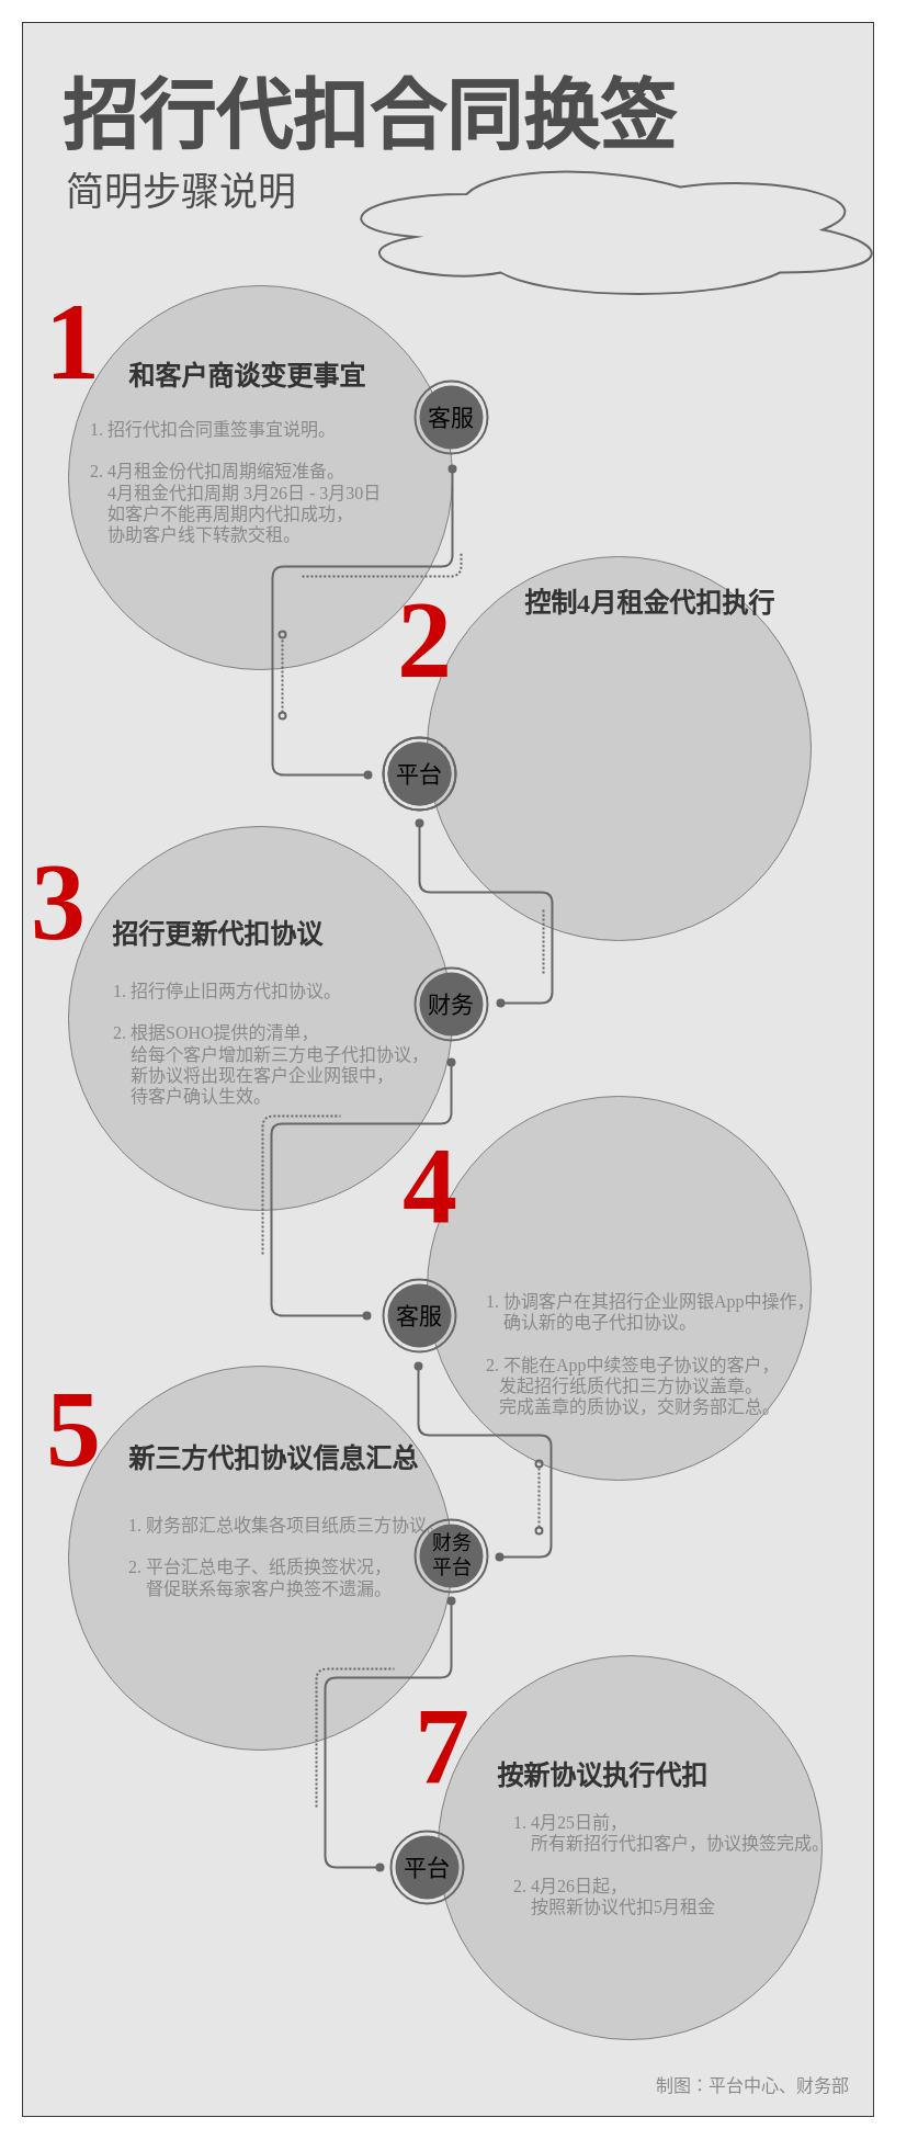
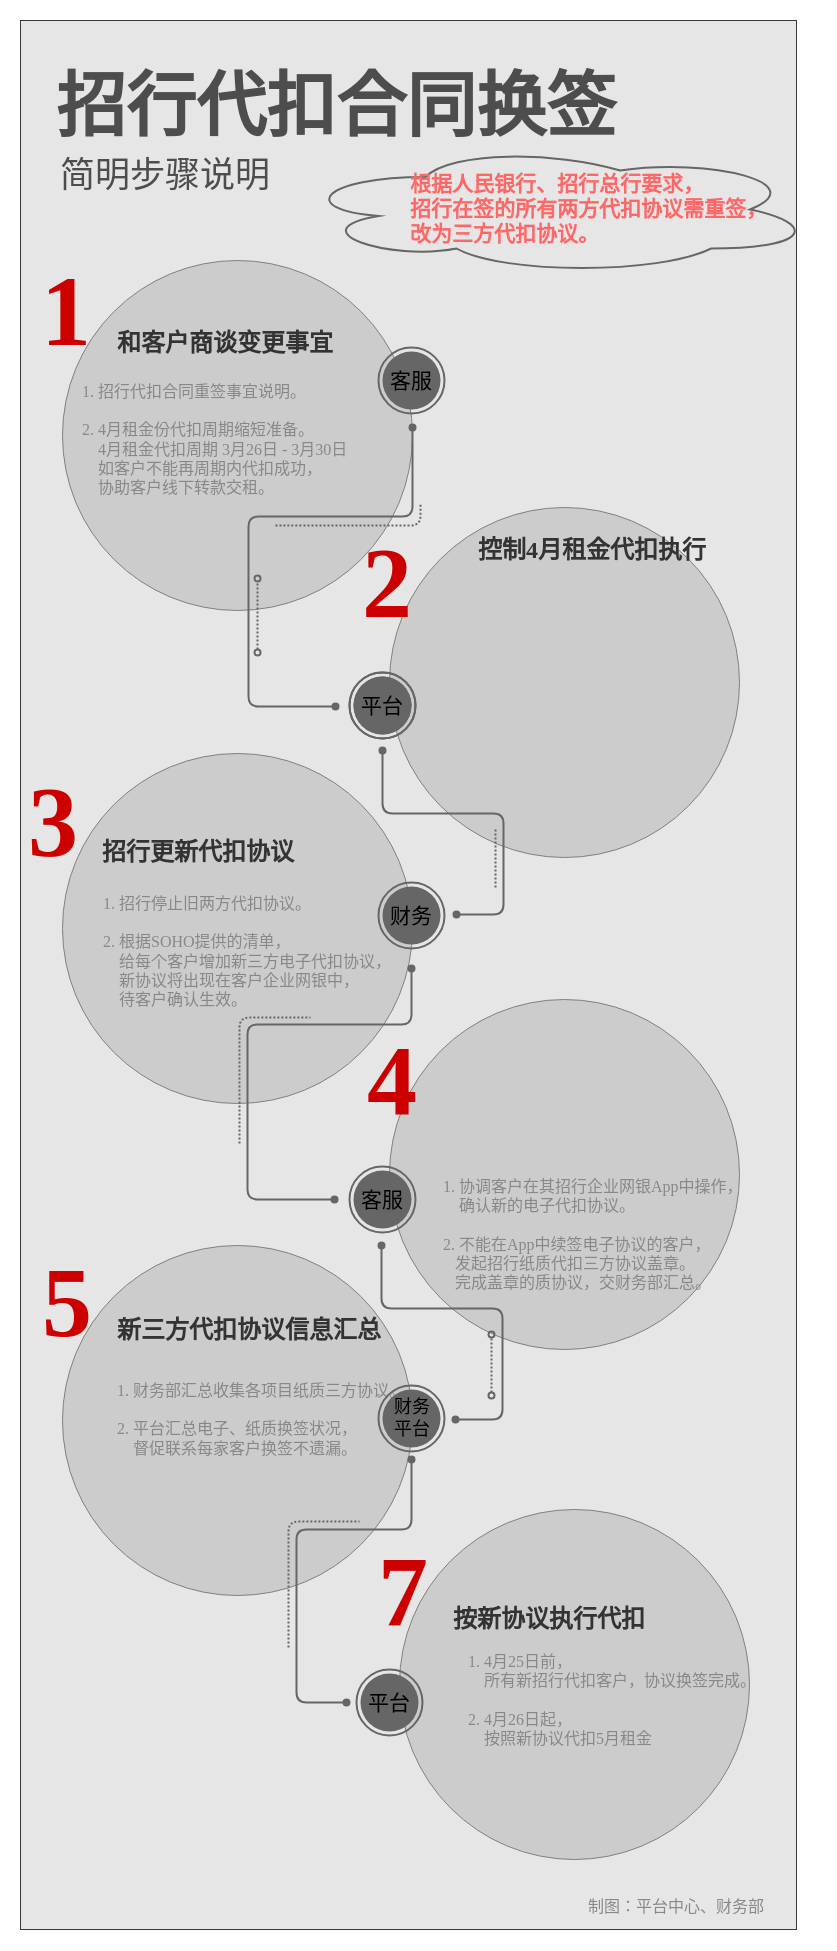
+ <mxCell id="50" value="&lt;div style=&quot;font-size: 21px&quot;&gt;根据人民银行、招行总行要求，&lt;/div&gt;&lt;div style=&quot;font-size: 21px&quot;&gt;&lt;font style=&quot;font-size: 21px&quot;&gt;招行在签的所有两方代扣协议需重签，&lt;/font&gt;&lt;/div&gt;&lt;div style=&quot;font-size: 21px&quot;&gt;&lt;font style=&quot;font-size: 21px&quot;&gt;改为三方代扣协议。&lt;/font&gt;&lt;/div&gt;" style="text;html=1;resizable=0;points=[];autosize=1;align=left;verticalAlign=top;spacingTop=-4;fontSize=21;fontFamily=Verdana;fontStyle=1;fontColor=#FF6666;" vertex="1" parent="1"><mxGeometry x="408" y="168.5" width="370" height="80" as="geometry" /></mxCell>
- <mxCell id="19" value="制图：平台中心、财务部" style="text;html=1;resizable=0;points=[];autosize=1;align=left;verticalAlign=top;spacingTop=-4;fontSize=16;fontColor=#888888;fontFamily=Verdana;" parent="1" vertex="1"><mxGeometry x="596" y="1889" width="190" height="20" as="geometry" /></mxCell>
+ <mxCell id="19" value="制图：平台中心、财务部" style="text;html=1;resizable=0;points=[];autosize=1;align=left;verticalAlign=top;spacingTop=-4;fontSize=16;fontColor=#888888;fontFamily=Verdana;" parent="1" vertex="1"><mxGeometry x="586" y="1894" width="190" height="20" as="geometry" /></mxCell>
